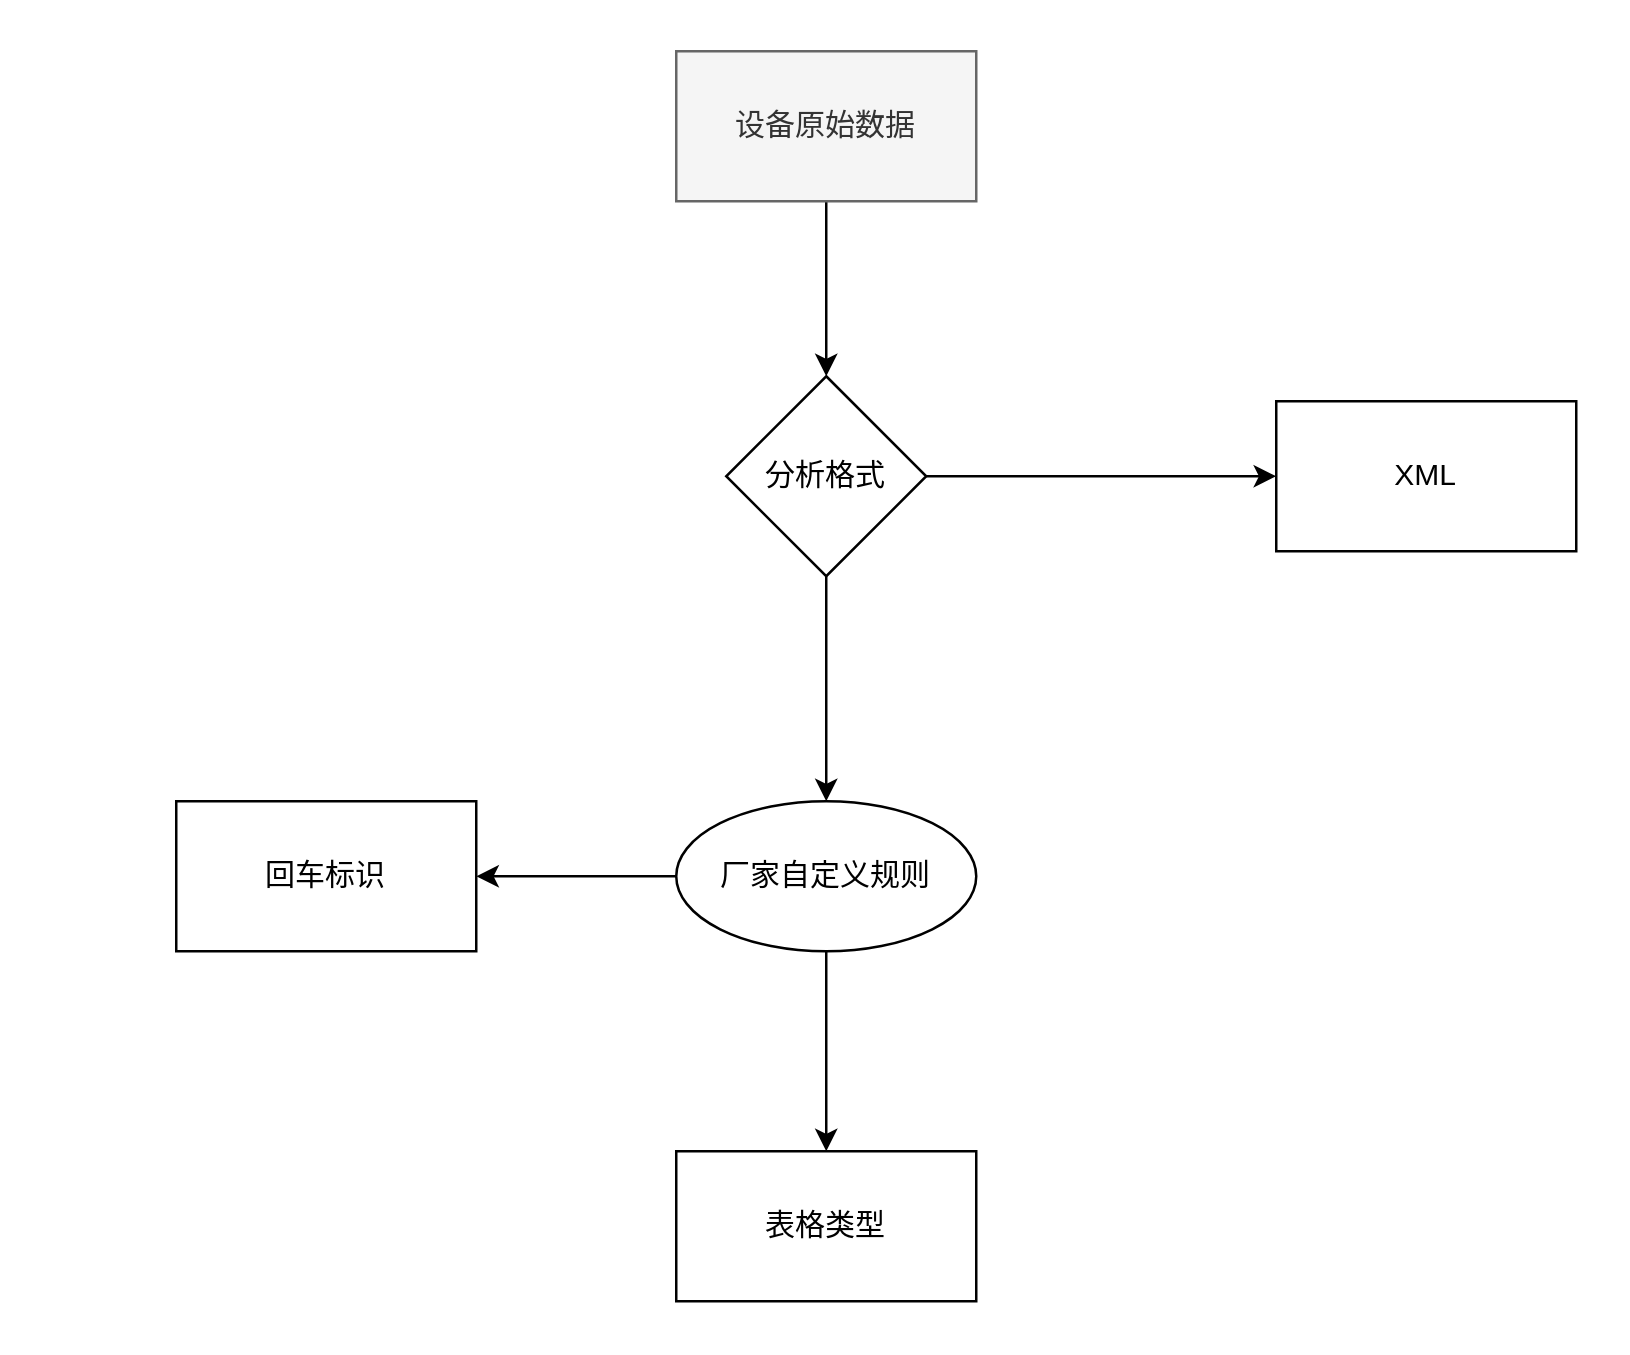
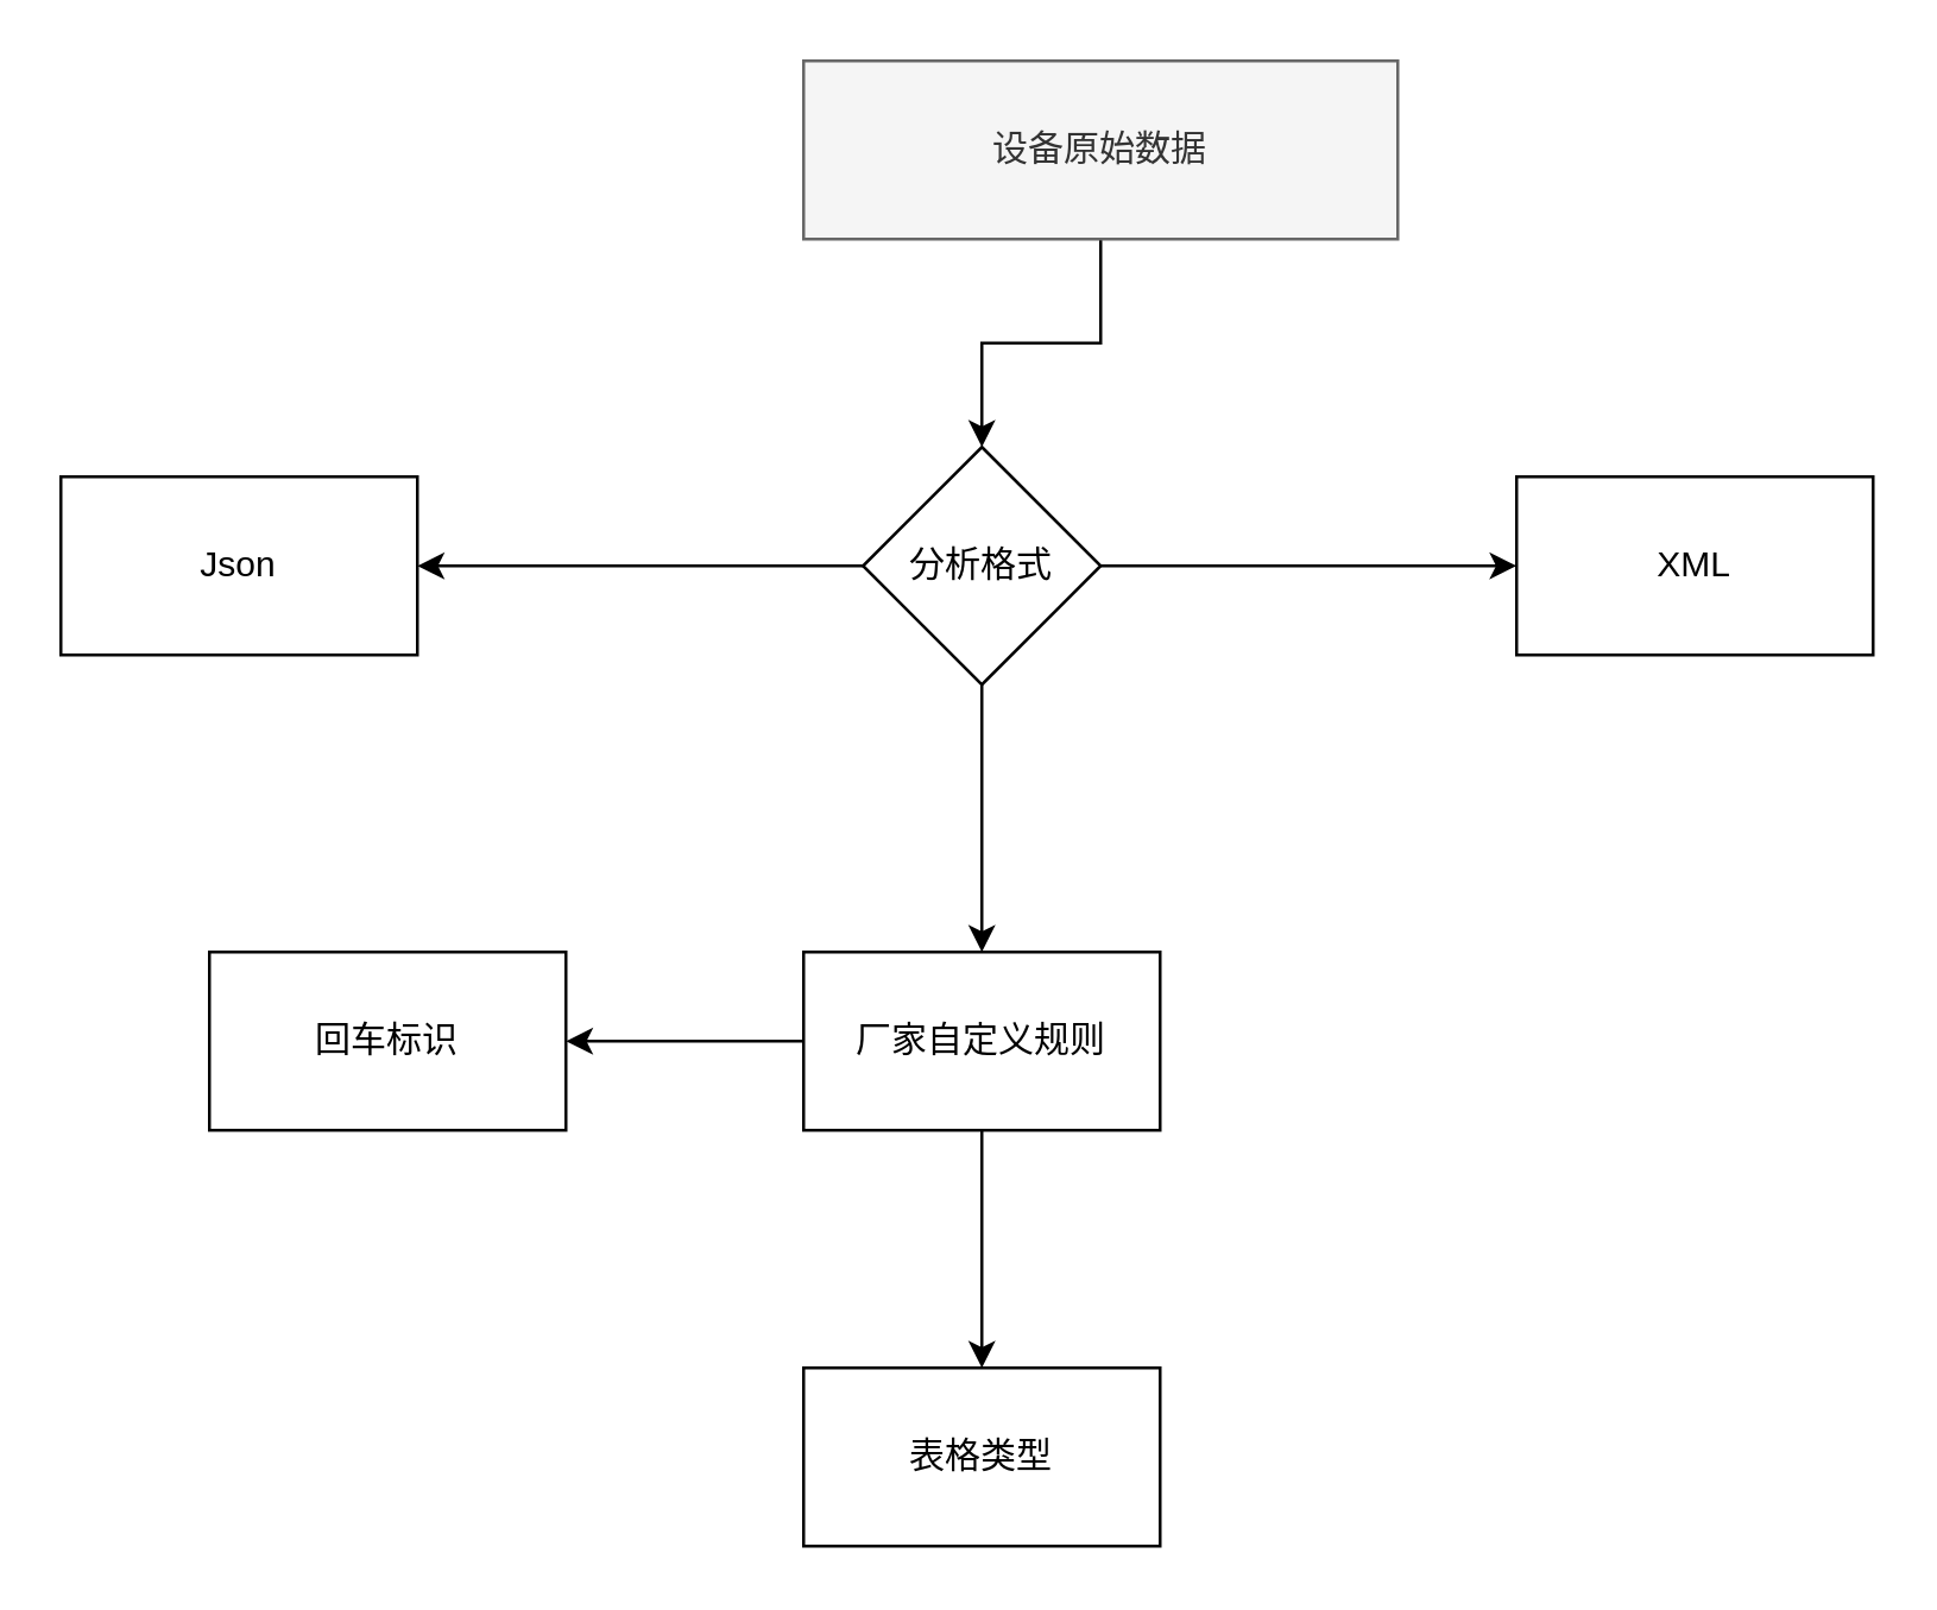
- <mxCell id="3" value="设备原始数据" style="rounded=0;whiteSpace=wrap;html=1;fillColor=#f5f5f5;fontColor=#333333;strokeColor=#666666;" parent="1" vertex="1"><mxGeometry x="270" y="20" width="120" height="60" as="geometry" /></mxCell>
+ <mxCell id="3" value="设备原始数据" style="rounded=0;whiteSpace=wrap;html=1;fillColor=#f5f5f5;fontColor=#333333;strokeColor=#666666;" parent="1" vertex="1"><mxGeometry x="270" y="20" width="200" height="60" as="geometry" /></mxCell>
+ <mxCell id="9" value="Json" style="whiteSpace=wrap;html=1;rounded=0;" parent="1" vertex="1"><mxGeometry x="20" y="160" width="120" height="60" as="geometry" /></mxCell>
+ <mxCell id="5" value="" style="edgeStyle=orthogonalEdgeStyle;rounded=0;orthogonalLoop=1;jettySize=auto;html=1;" parent="1" source="7" target="9" edge="1"><mxGeometry relative="1" as="geometry" /></mxCell>
- <mxCell id="12" value="厂家自定义规则" style="ellipse;whiteSpace=wrap;html=1;" parent="1" vertex="1"><mxGeometry x="270" y="320" width="120" height="60" as="geometry" /></mxCell>
+ <mxCell id="12" value="厂家自定义规则" style="whiteSpace=wrap;html=1;rounded=0;" parent="1" vertex="1"><mxGeometry x="270" y="320" width="120" height="60" as="geometry" /></mxCell>
